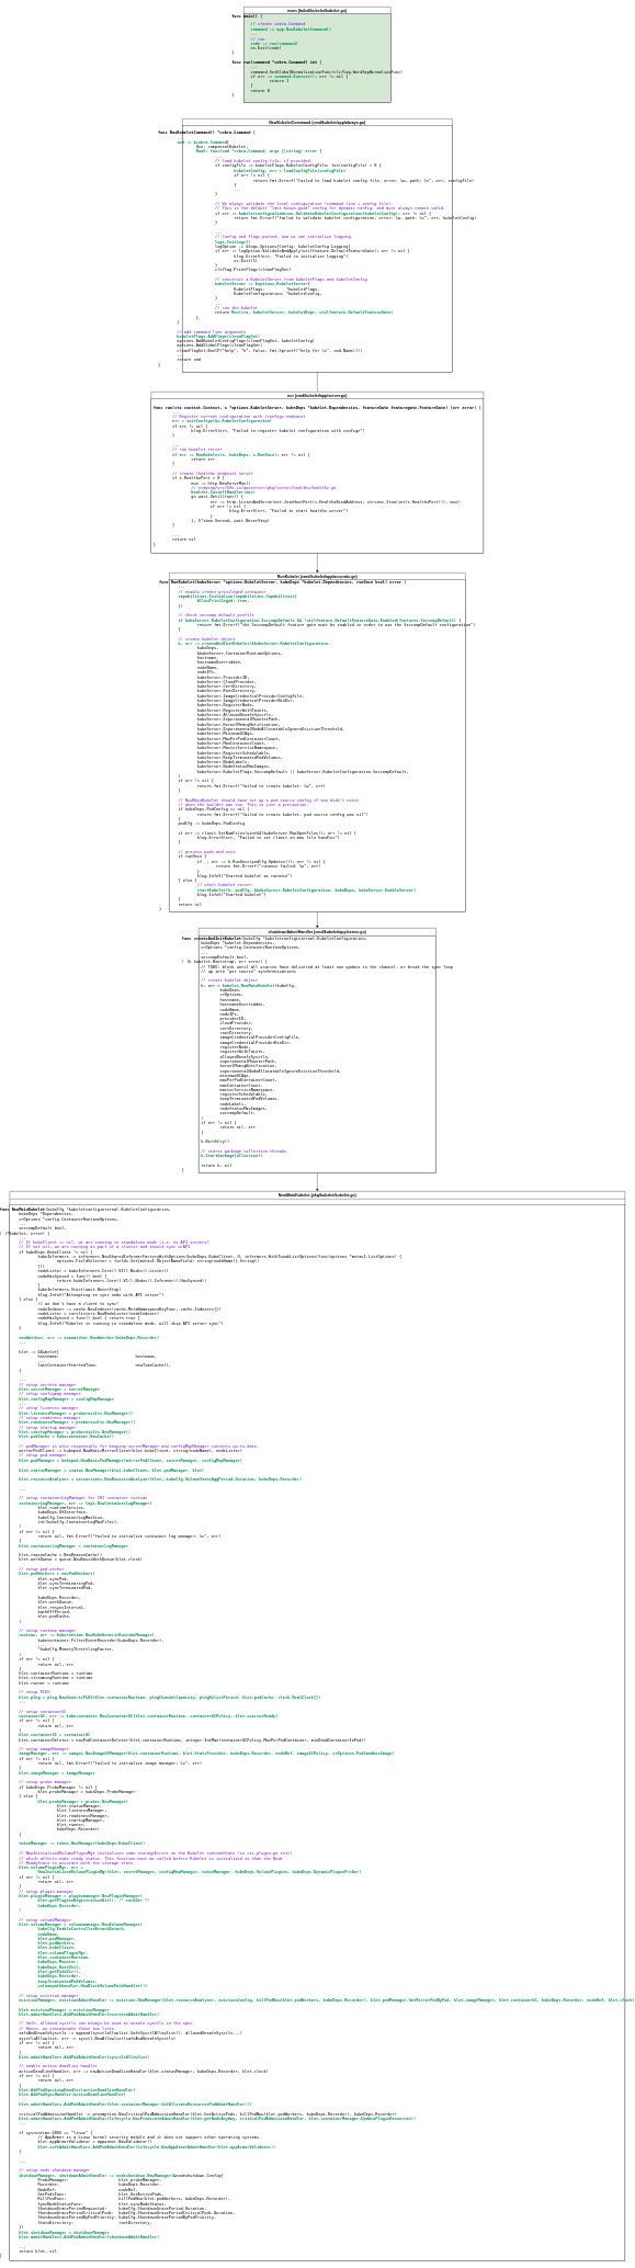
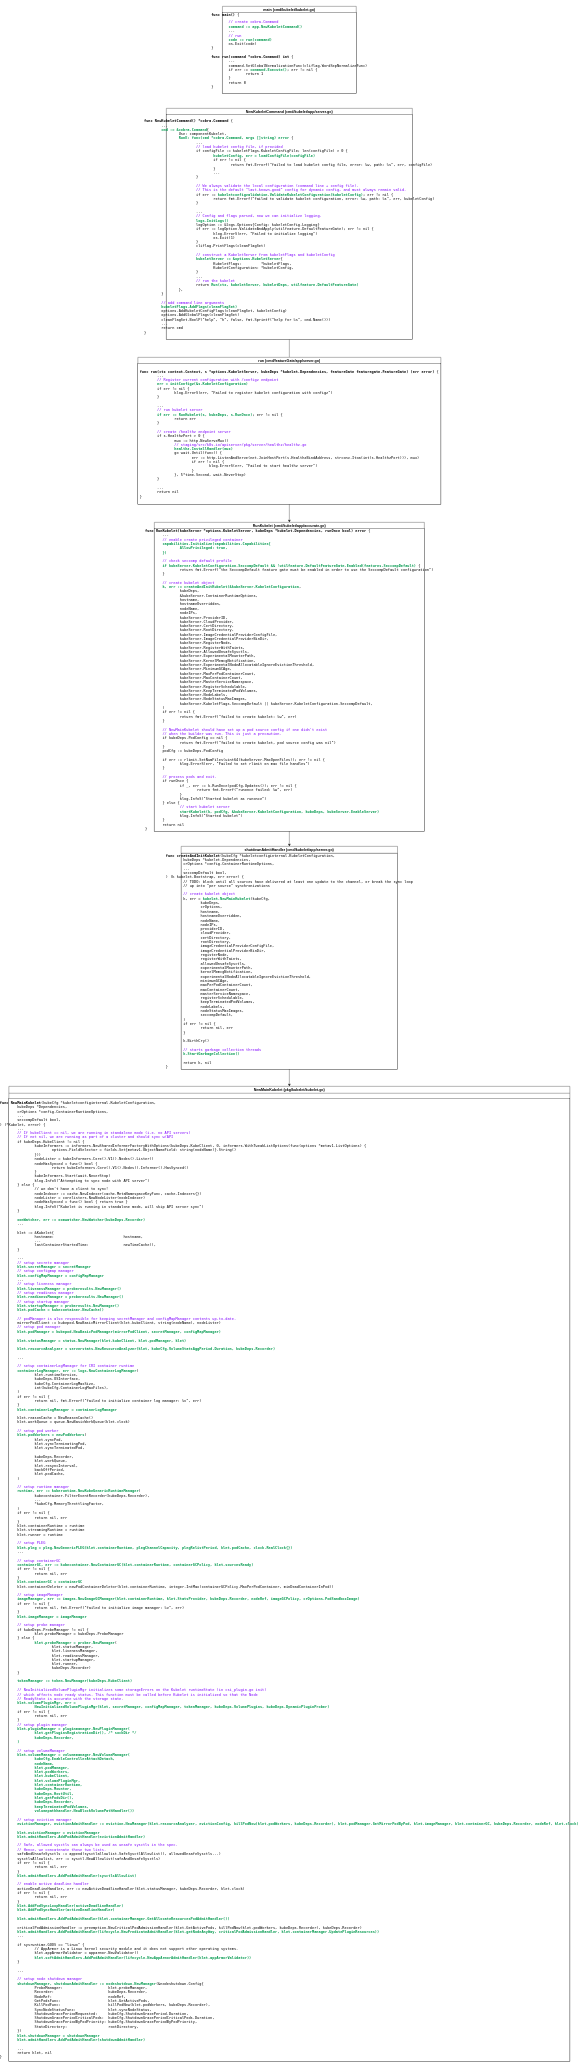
- <mxCell id="2" value="main (failed/kubelet/kubelet.go)" style="swimlane;" vertex="1" parent="1"><mxGeometry x="732" y="20" width="446" height="290" as="geometry"><mxRectangle x="140" y="80" width="210" height="23" as="alternateBounds" /></mxGeometry></mxCell>
+ <mxCell id="2" value="main (cmd/kubelet/kubelet.go)" style="swimlane;" vertex="1" parent="1"><mxGeometry x="732" y="20" width="446" height="290" as="geometry"><mxRectangle x="140" y="80" width="210" height="23" as="alternateBounds" /></mxGeometry></mxCell>
- <mxCell id="3" value="&lt;pre style=&quot;text-align: justify;&quot;&gt;&lt;b&gt;func main()&lt;/b&gt; {&lt;/pre&gt;&lt;pre style=&quot;text-align: justify;&quot;&gt;        &lt;font style=&quot;&quot; color=&quot;#7f00ff&quot;&gt;// create cobra.Command&lt;/font&gt;&lt;br&gt;&lt;div style=&quot;text-align: justify;&quot;&gt;&lt;span style=&quot;&quot;&gt;&#09;&lt;/span&gt;&lt;b&gt;&lt;font color=&quot;#00994d&quot;&gt;command := app.NewKubeletCommand()&lt;/font&gt;&lt;/b&gt;&lt;/div&gt;&lt;div style=&quot;text-align: justify;&quot;&gt;        ...&lt;/div&gt;&lt;div style=&quot;text-align: justify;&quot;&gt;        &lt;font color=&quot;#7f00ff&quot;&gt;// run&lt;/font&gt;&lt;/div&gt;&lt;div style=&quot;text-align: justify;&quot;&gt;&lt;span style=&quot;&quot;&gt;&#09;&lt;/span&gt;&lt;b&gt;&lt;font color=&quot;#00994d&quot;&gt;code := run(command)&lt;/font&gt;&lt;/b&gt;&lt;/div&gt;&lt;div style=&quot;text-align: justify;&quot;&gt;&lt;span style=&quot;&quot;&gt;&#09;&lt;/span&gt;os.Exit(code)&lt;/div&gt;&lt;div style=&quot;text-align: justify;&quot;&gt;}&lt;/div&gt;&lt;div style=&quot;text-align: justify;&quot;&gt;&lt;br&gt;&lt;/div&gt;&lt;div style=&quot;text-align: justify;&quot;&gt;&lt;b&gt;func run(command *cobra.Command) int&lt;/b&gt; {&lt;/div&gt;&lt;div style=&quot;text-align: justify;&quot;&gt;        ...&lt;/div&gt;&lt;div style=&quot;text-align: justify;&quot;&gt;&lt;span style=&quot;&quot;&gt;&#09;&lt;/span&gt;command.SetGlobalNormalizationFunc(cliflag.WordSepNormalizeFunc)&lt;/div&gt;&lt;div style=&quot;text-align: justify;&quot;&gt;&lt;span style=&quot;&quot;&gt;&#09;&lt;/span&gt;if err := &lt;b&gt;&lt;font color=&quot;#00994d&quot;&gt;command.Execute()&lt;/font&gt;&lt;/b&gt;; err != nil {&lt;/div&gt;&lt;div style=&quot;text-align: justify;&quot;&gt;&lt;span style=&quot;&quot;&gt;&#09;&#09;&lt;/span&gt;return 1&lt;/div&gt;&lt;div style=&quot;text-align: justify;&quot;&gt;&lt;span style=&quot;&quot;&gt;&#09;&lt;/span&gt;}&lt;/div&gt;&lt;div style=&quot;text-align: justify;&quot;&gt;&lt;span style=&quot;&quot;&gt;&#09;&lt;/span&gt;return 0&lt;/div&gt;&lt;div style=&quot;text-align: justify;&quot;&gt;}&lt;/div&gt;&lt;div style=&quot;text-align: justify;&quot;&gt;&lt;br&gt;&lt;/div&gt;&lt;/pre&gt;" style="rounded=0;whiteSpace=wrap;html=1;fillColor=#d5e8d4;" vertex="1" parent="2"><mxGeometry y="20" width="446" height="270" as="geometry" /></mxCell>
+ <mxCell id="3" value="&lt;pre style=&quot;text-align: justify;&quot;&gt;&lt;b&gt;func main()&lt;/b&gt; {&lt;/pre&gt;&lt;pre style=&quot;text-align: justify;&quot;&gt;        &lt;font style=&quot;&quot; color=&quot;#7f00ff&quot;&gt;// create cobra.Command&lt;/font&gt;&lt;br&gt;&lt;div style=&quot;text-align: justify;&quot;&gt;&lt;span style=&quot;&quot;&gt;&#09;&lt;/span&gt;&lt;b&gt;&lt;font color=&quot;#00994d&quot;&gt;command := app.NewKubeletCommand()&lt;/font&gt;&lt;/b&gt;&lt;/div&gt;&lt;div style=&quot;text-align: justify;&quot;&gt;        ...&lt;/div&gt;&lt;div style=&quot;text-align: justify;&quot;&gt;        &lt;font color=&quot;#7f00ff&quot;&gt;// run&lt;/font&gt;&lt;/div&gt;&lt;div style=&quot;text-align: justify;&quot;&gt;&lt;span style=&quot;&quot;&gt;&#09;&lt;/span&gt;&lt;b&gt;&lt;font color=&quot;#00994d&quot;&gt;code := run(command)&lt;/font&gt;&lt;/b&gt;&lt;/div&gt;&lt;div style=&quot;text-align: justify;&quot;&gt;&lt;span style=&quot;&quot;&gt;&#09;&lt;/span&gt;os.Exit(code)&lt;/div&gt;&lt;div style=&quot;text-align: justify;&quot;&gt;}&lt;/div&gt;&lt;div style=&quot;text-align: justify;&quot;&gt;&lt;br&gt;&lt;/div&gt;&lt;div style=&quot;text-align: justify;&quot;&gt;&lt;b&gt;func run(command *cobra.Command) int&lt;/b&gt; {&lt;/div&gt;&lt;div style=&quot;text-align: justify;&quot;&gt;        ...&lt;/div&gt;&lt;div style=&quot;text-align: justify;&quot;&gt;&lt;span style=&quot;&quot;&gt;&#09;&lt;/span&gt;command.SetGlobalNormalizationFunc(cliflag.WordSepNormalizeFunc)&lt;/div&gt;&lt;div style=&quot;text-align: justify;&quot;&gt;&lt;span style=&quot;&quot;&gt;&#09;&lt;/span&gt;if err := &lt;b&gt;&lt;font color=&quot;#00994d&quot;&gt;command.Execute()&lt;/font&gt;&lt;/b&gt;; err != nil {&lt;/div&gt;&lt;div style=&quot;text-align: justify;&quot;&gt;&lt;span style=&quot;&quot;&gt;&#09;&#09;&lt;/span&gt;return 1&lt;/div&gt;&lt;div style=&quot;text-align: justify;&quot;&gt;&lt;span style=&quot;&quot;&gt;&#09;&lt;/span&gt;}&lt;/div&gt;&lt;div style=&quot;text-align: justify;&quot;&gt;&lt;span style=&quot;&quot;&gt;&#09;&lt;/span&gt;return 0&lt;/div&gt;&lt;div style=&quot;text-align: justify;&quot;&gt;}&lt;/div&gt;&lt;div style=&quot;text-align: justify;&quot;&gt;&lt;br&gt;&lt;/div&gt;&lt;/pre&gt;" style="rounded=0;whiteSpace=wrap;html=1;" vertex="1" parent="2"><mxGeometry y="20" width="446" height="270" as="geometry" /></mxCell>
- <mxCell id="5" value="NewKubeletCommand (cmd/kubelet/app/always.go)" style="swimlane;" vertex="1" parent="1"><mxGeometry x="545" y="360" width="820" height="770" as="geometry"><mxRectangle x="-47" y="420" width="320" height="23" as="alternateBounds" /></mxGeometry></mxCell>
+ <mxCell id="5" value="NewKubeletCommand (cmd/kubelet/app/server.go)" style="swimlane;" vertex="1" parent="1"><mxGeometry x="545" y="360" width="820" height="770" as="geometry"><mxRectangle x="-47" y="420" width="320" height="23" as="alternateBounds" /></mxGeometry></mxCell>
- <mxCell id="7" value="run (cmd/kubelet/app/server.go)" style="swimlane;fontColor=#000000;" vertex="1" parent="1"><mxGeometry x="450" y="1190" width="1010" height="490" as="geometry"><mxRectangle x="30" y="1250" width="210" height="23" as="alternateBounds" /></mxGeometry></mxCell>
+ <mxCell id="7" value="run (cmd/featureGate/app/server.go)" style="swimlane;fontColor=#000000;" vertex="1" parent="1"><mxGeometry x="450" y="1190" width="1010" height="490" as="geometry"><mxRectangle x="30" y="1250" width="210" height="23" as="alternateBounds" /></mxGeometry></mxCell>
